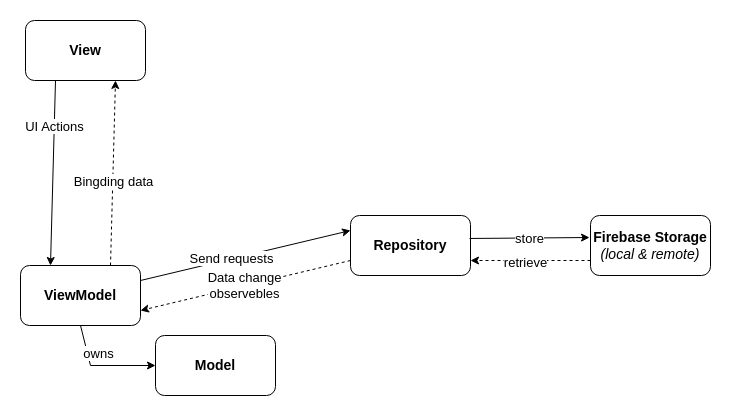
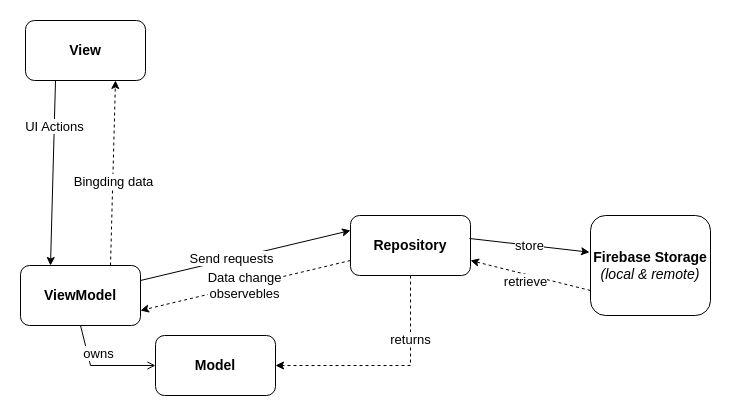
- <mxCell id="5" value="&lt;b&gt;Firebase Storage&lt;/b&gt;&lt;br style=&quot;font-size: 14px&quot;&gt;&lt;i&gt;(local &amp;amp; remote)&lt;/i&gt;" style="rounded=1;whiteSpace=wrap;html=1;fontSize=14;" vertex="1" parent="1"><mxGeometry x="590" y="215" width="120" height="60" as="geometry" /></mxCell>
+ <mxCell id="5" value="&lt;b&gt;Firebase Storage&lt;/b&gt;&lt;br style=&quot;font-size: 14px&quot;&gt;&lt;i&gt;(local &amp;amp; remote)&lt;/i&gt;" style="rounded=1;whiteSpace=wrap;html=1;fontSize=14;" vertex="1" parent="1"><mxGeometry x="590" y="215" width="120" height="100" as="geometry" /></mxCell>
- <mxCell id="15" value="" style="endArrow=classic;html=1;rounded=0;entryX=0;entryY=0.5;entryDx=0;entryDy=0;exitX=0.5;exitY=1;exitDx=0;exitDy=0;fontSize=14;" edge="1" parent="1" source="3" target="6"><mxGeometry width="50" height="50" relative="1" as="geometry"><mxPoint x="340" y="290" as="sourcePoint" /><mxPoint x="180" y="290" as="targetPoint" /><Array as="points"><mxPoint x="90" y="365" /></Array></mxGeometry></mxCell>
+ <mxCell id="15" value="" style="endArrow=open;html=1;rounded=0;entryX=0;entryY=0.5;entryDx=0;entryDy=0;exitX=0.5;exitY=1;exitDx=0;exitDy=0;fontSize=14;" edge="1" parent="1" source="3" target="6"><mxGeometry width="50" height="50" relative="1" as="geometry"><mxPoint x="340" y="290" as="sourcePoint" /><mxPoint x="180" y="290" as="targetPoint" /><Array as="points"><mxPoint x="90" y="365" /></Array></mxGeometry></mxCell>
+ <mxCell id="14" value="returns" style="endArrow=classic;html=1;rounded=0;dashed=1;entryX=1;entryY=0.5;entryDx=0;entryDy=0;exitX=0.5;exitY=1;exitDx=0;exitDy=0;fontSize=13;" edge="1" parent="1" source="4" target="6"><mxGeometry x="-0.429" width="50" height="50" relative="1" as="geometry"><mxPoint x="330" y="280" as="sourcePoint" /><mxPoint x="170" y="280" as="targetPoint" /><Array as="points"><mxPoint x="410" y="365" /></Array><mxPoint as="offset" /></mxGeometry></mxCell>
